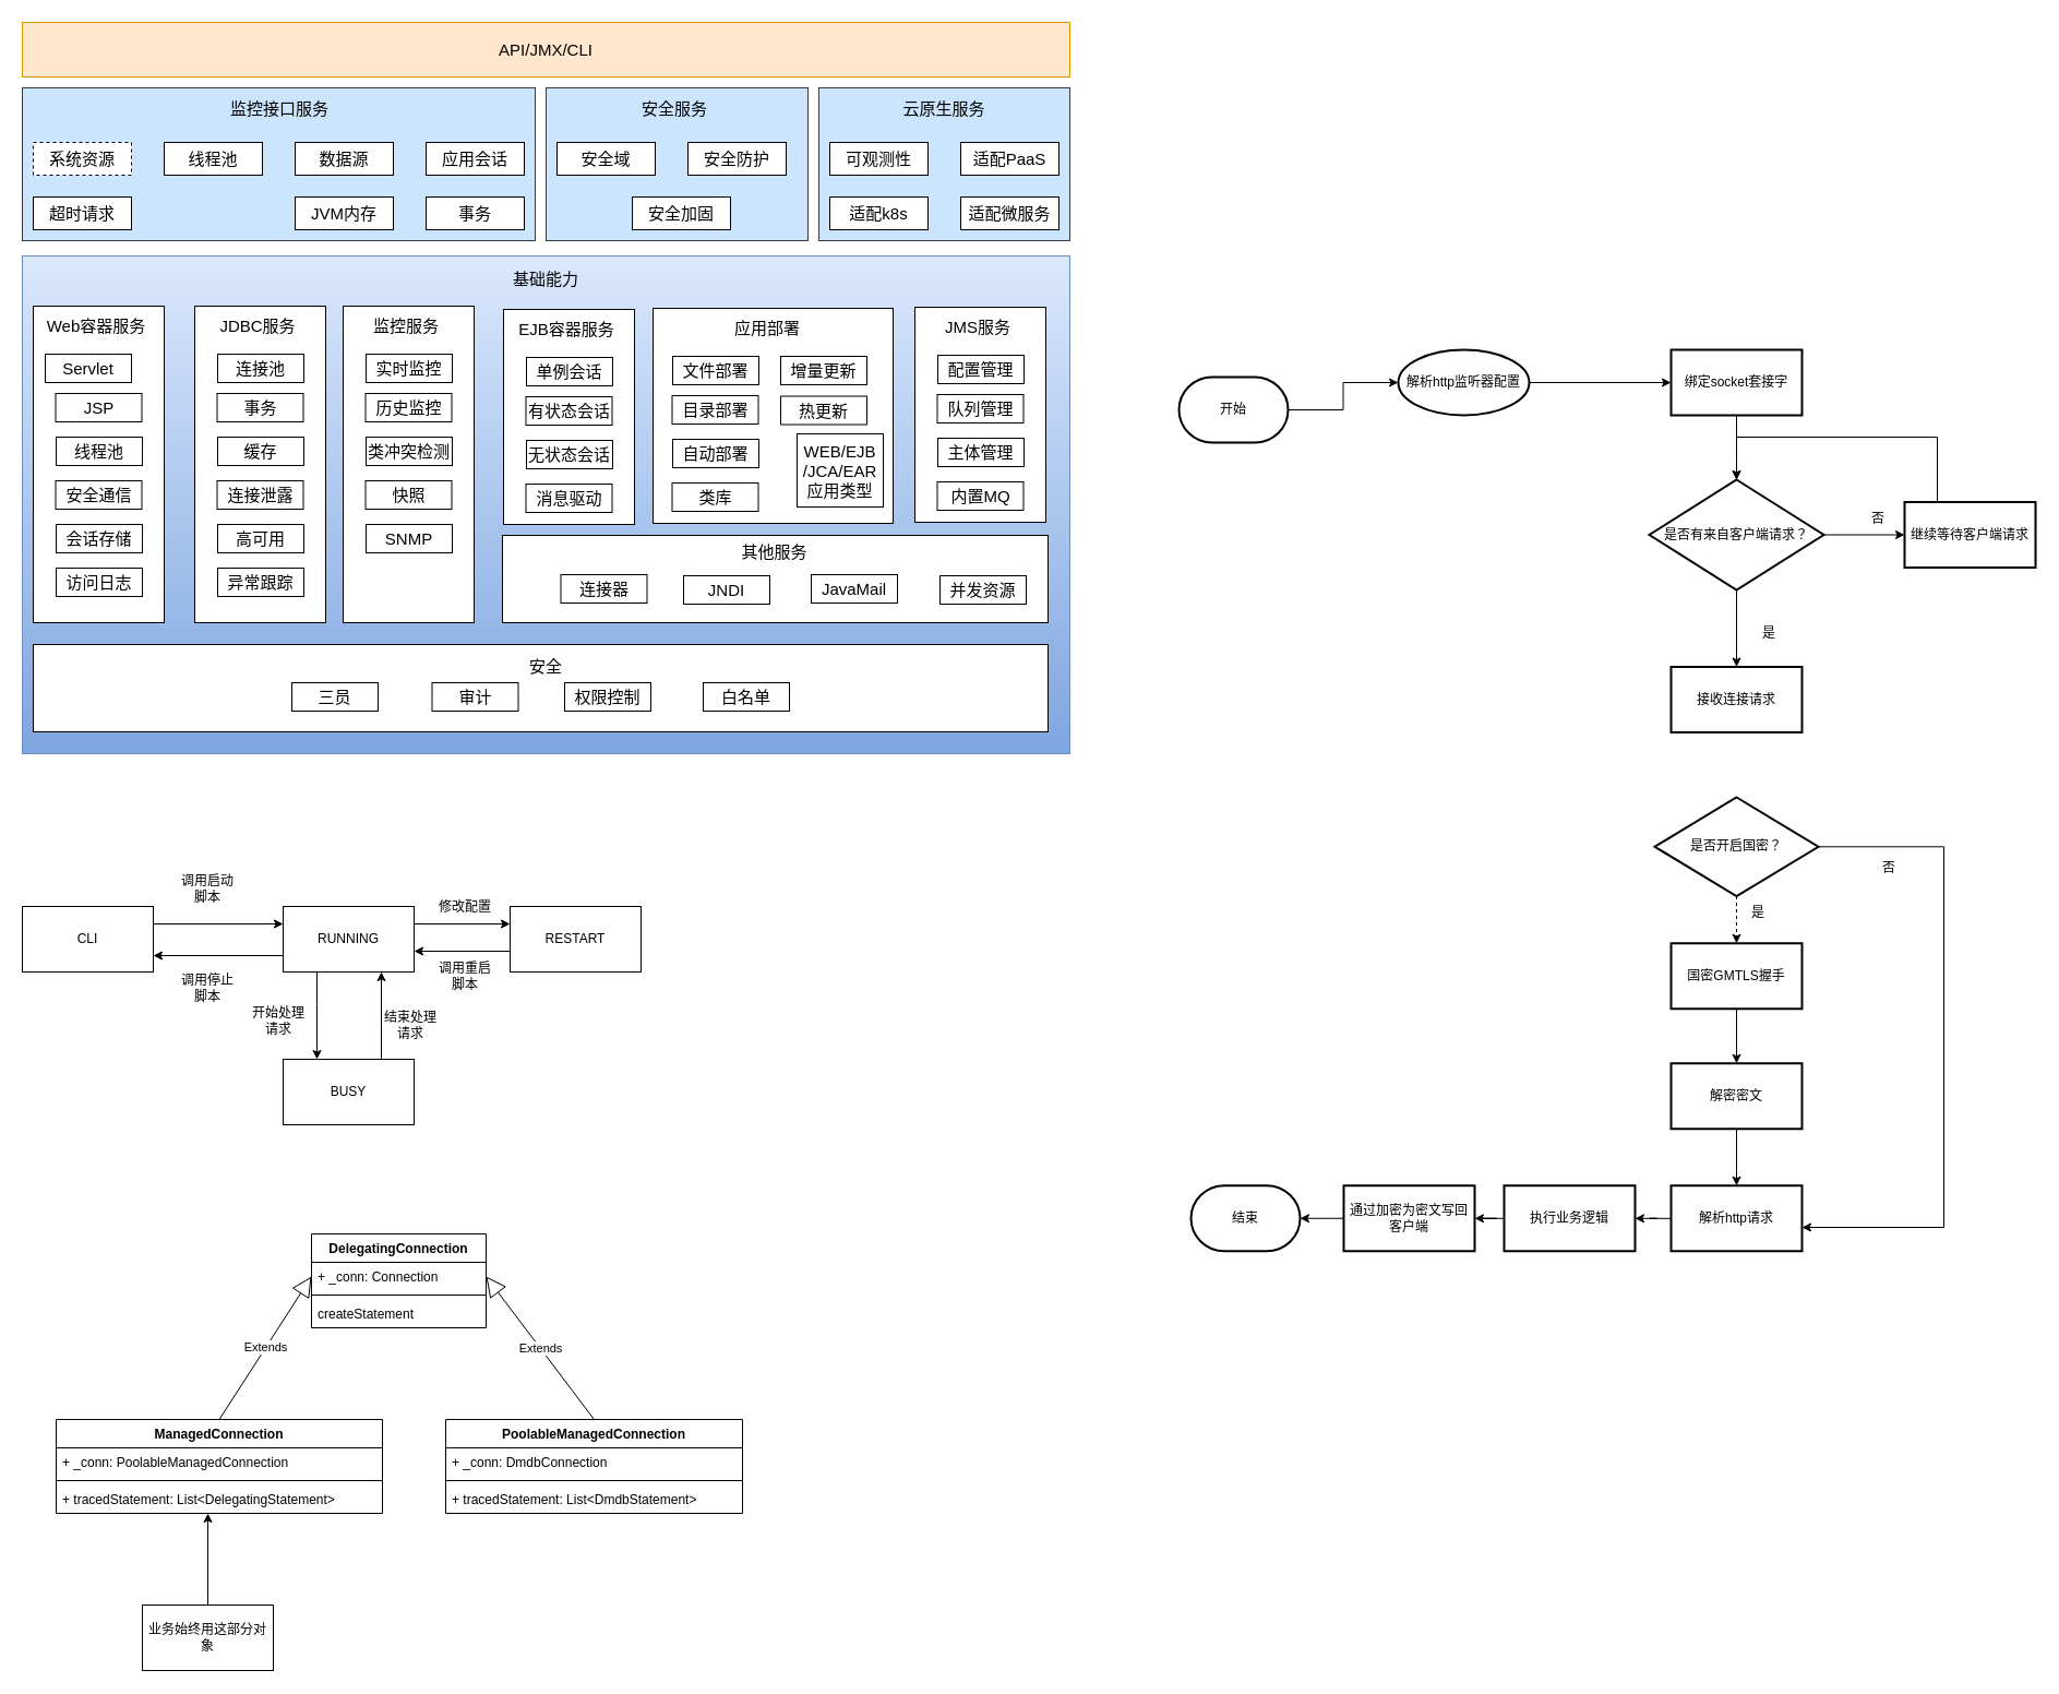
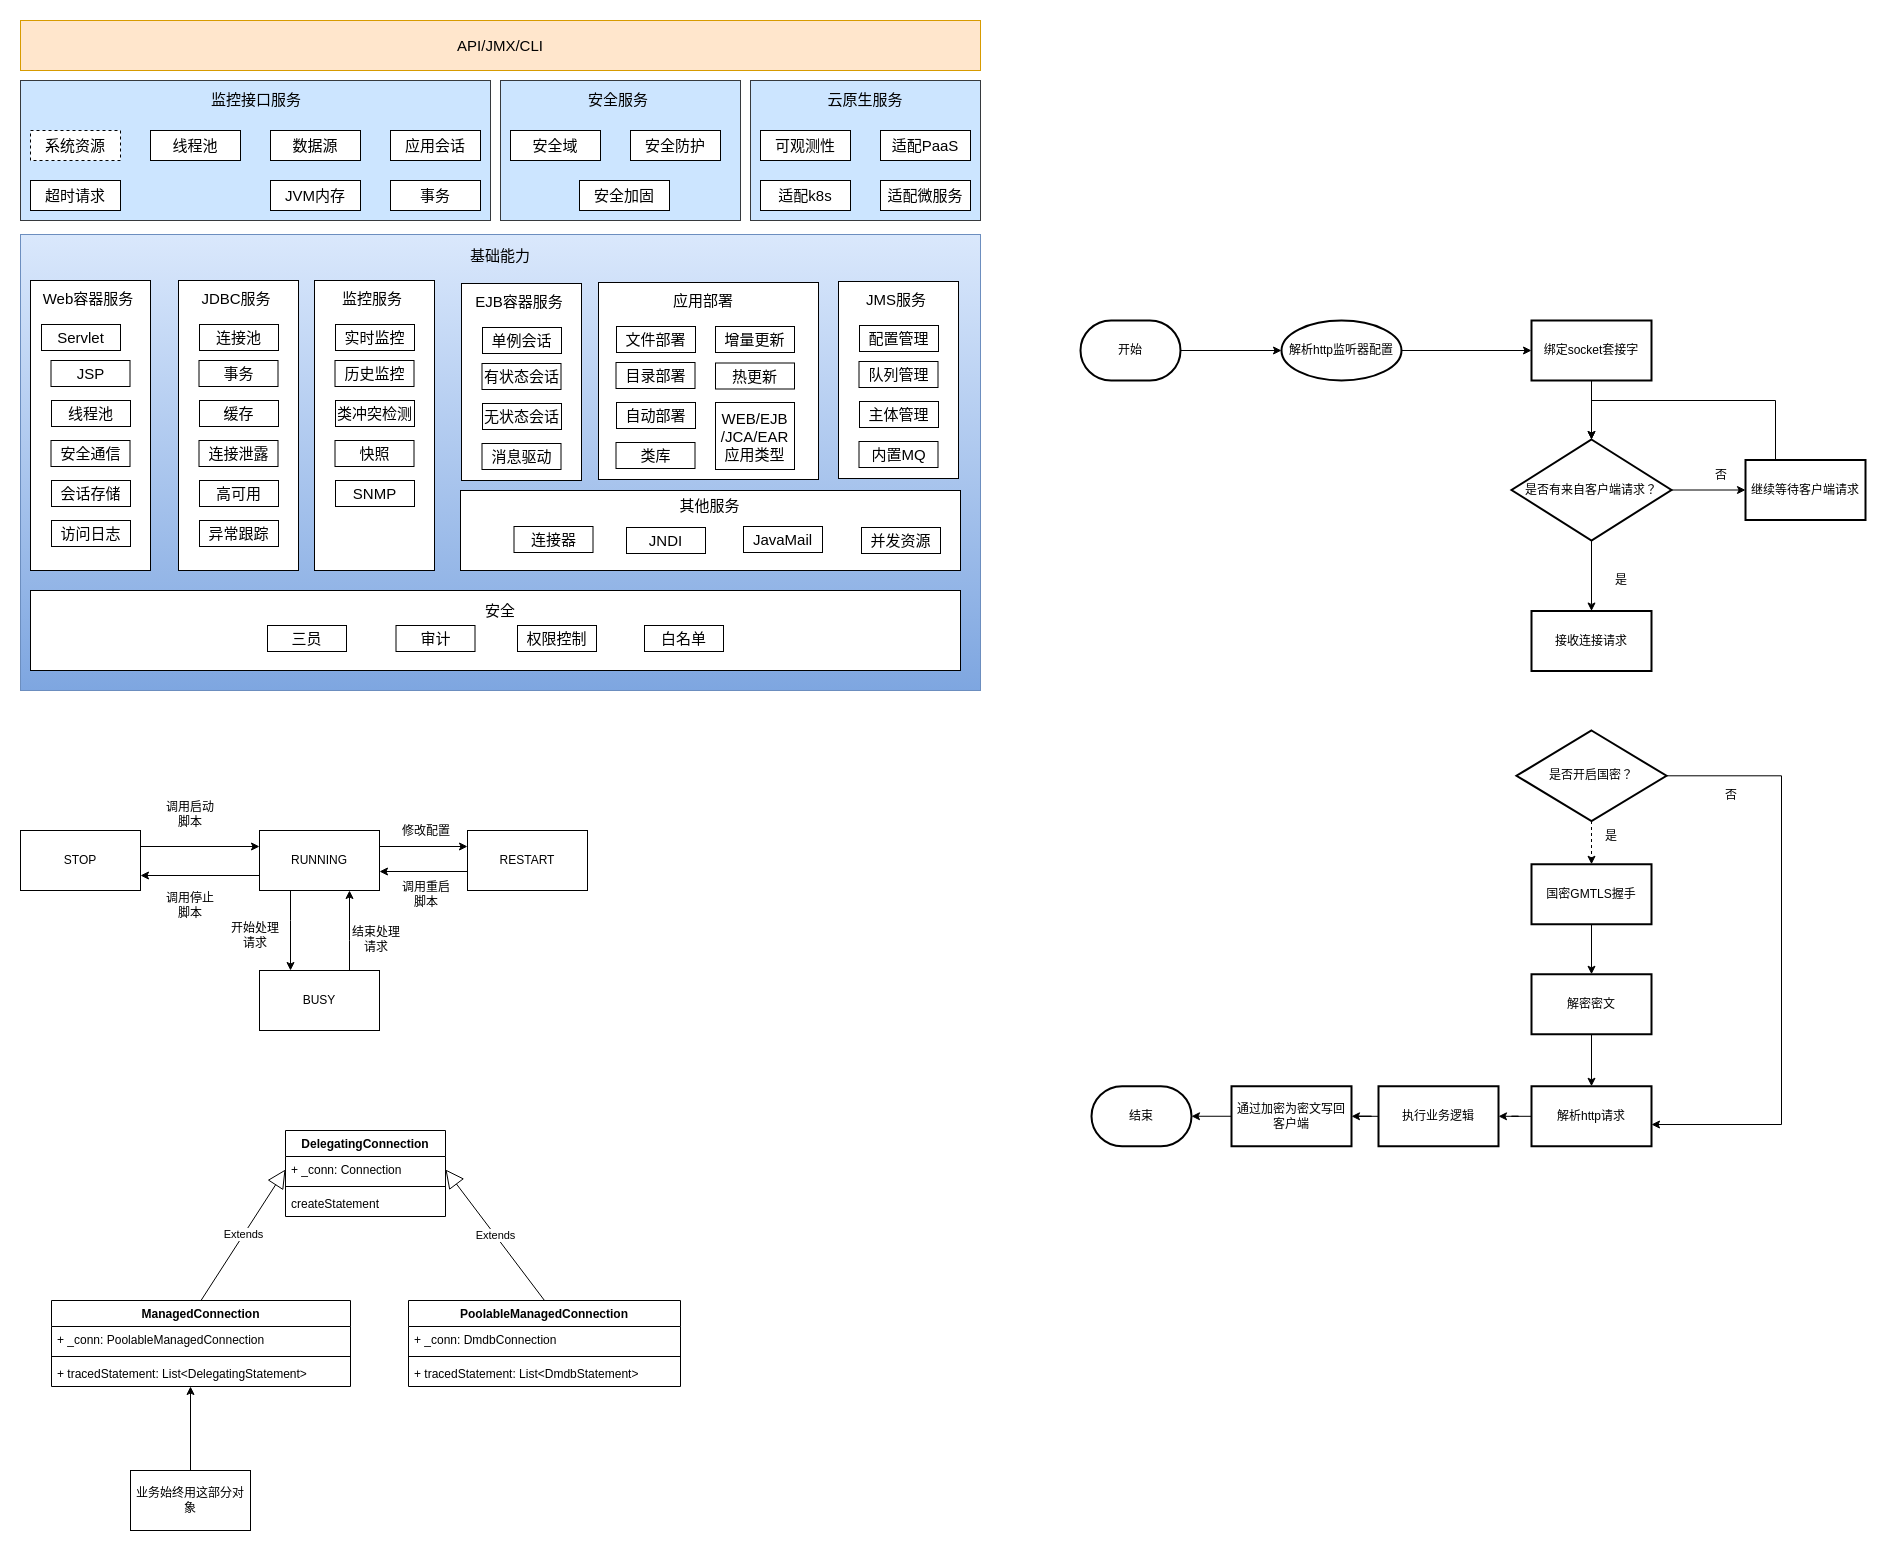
- <mxCell id="92" value="开始" style="strokeWidth=2;html=1;shape=mxgraph.flowchart.terminator;whiteSpace=wrap;" vertex="1" parent="1"><mxGeometry x="1080" y="345" width="100" height="60" as="geometry" /></mxCell>
+ <mxCell id="92" value="开始" style="strokeWidth=2;html=1;shape=mxgraph.flowchart.terminator;whiteSpace=wrap;" vertex="1" parent="1"><mxGeometry x="1080" y="320" width="100" height="60" as="geometry" /></mxCell>
- <mxCell id="75" value="WEB/EJB&lt;br&gt;/JCA/EAR应用类型" style="rounded=0;whiteSpace=wrap;html=1;fontSize=15;container=0;" vertex="1" parent="67"><mxGeometry x="132" y="115" width="79" height="67" as="geometry" /></mxCell>
+ <mxCell id="75" value="WEB/EJB&lt;br&gt;/JCA/EAR应用类型" style="rounded=0;whiteSpace=wrap;html=1;fontSize=15;container=0;" vertex="1" parent="67"><mxGeometry x="117" y="120" width="79" height="67" as="geometry" /></mxCell>
- <mxCell id="122" value="CLI" style="rounded=0;whiteSpace=wrap;html=1;" vertex="1" parent="1"><mxGeometry x="20" y="830" width="120" height="60" as="geometry" /></mxCell>
+ <mxCell id="122" value="STOP" style="rounded=0;whiteSpace=wrap;html=1;" vertex="1" parent="1"><mxGeometry x="20" y="830" width="120" height="60" as="geometry" /></mxCell>
